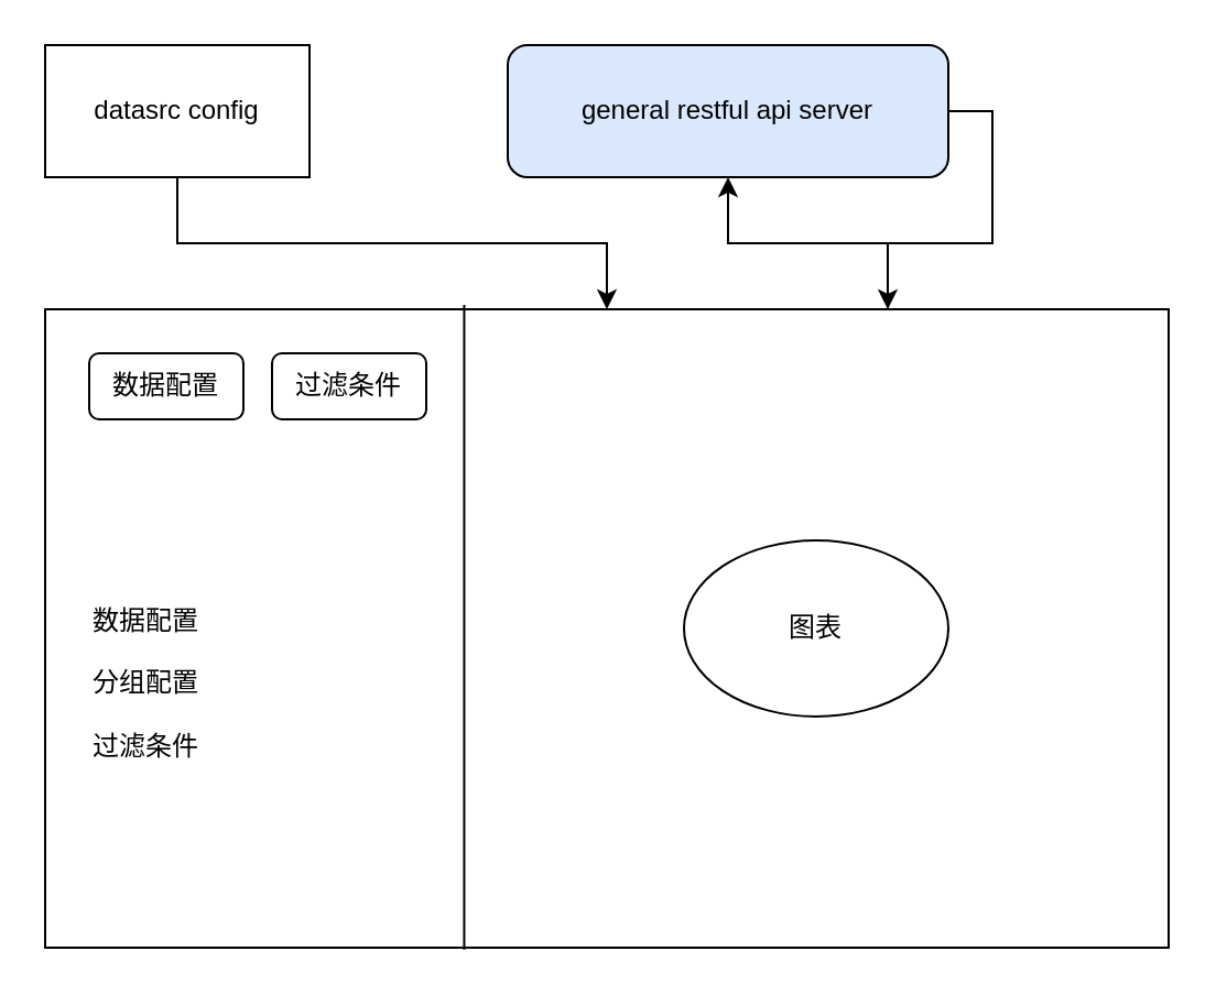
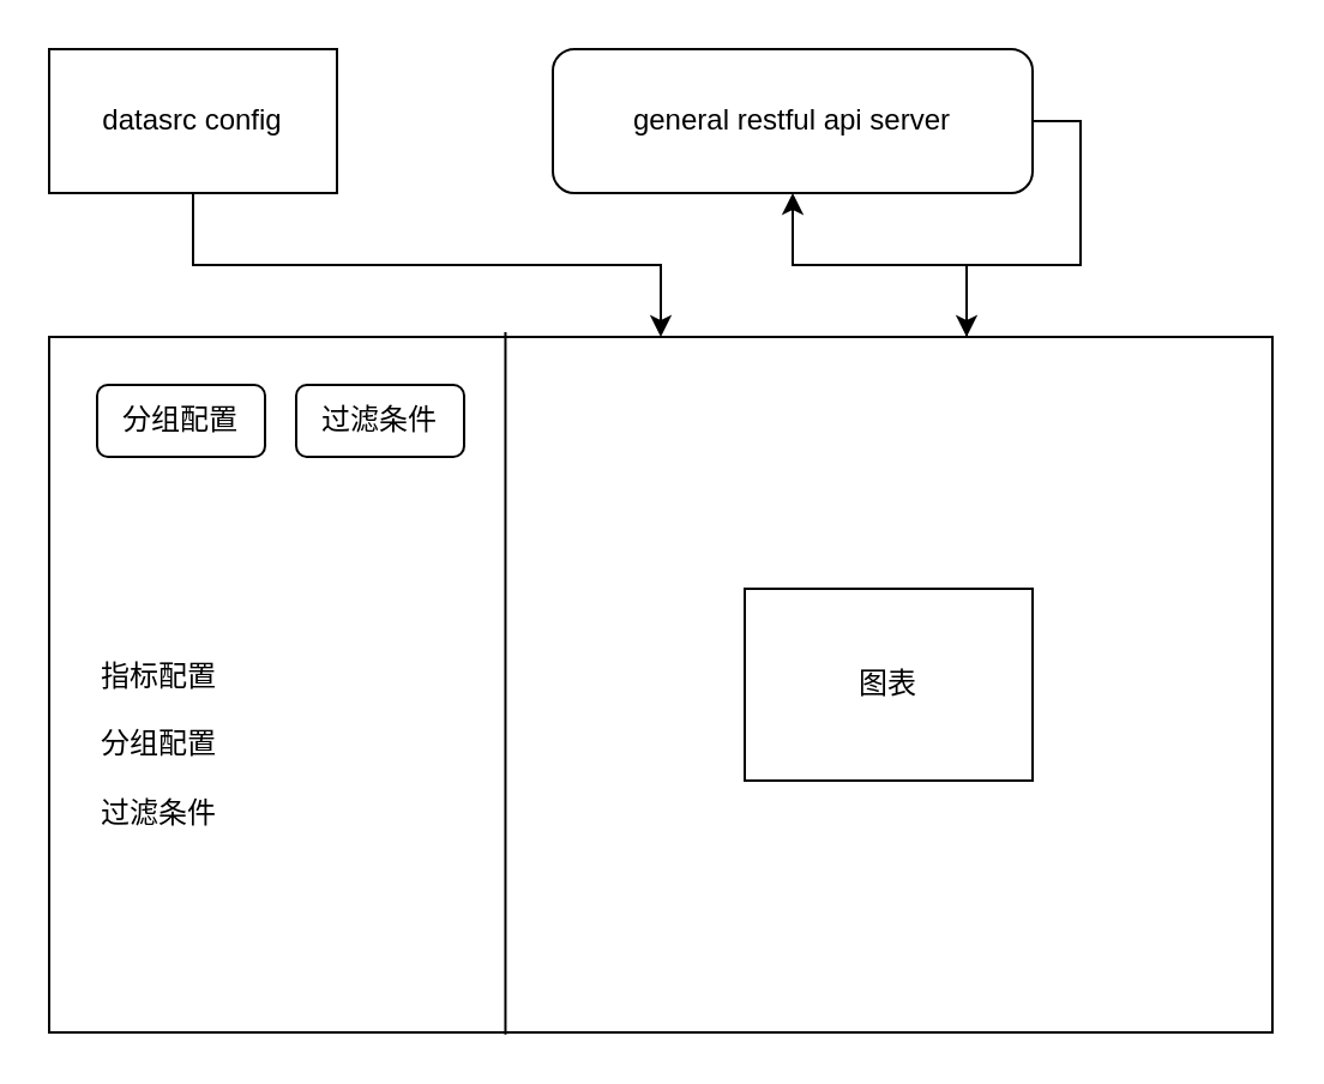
- <mxCell id="10" value="general restful api server" style="rounded=1;whiteSpace=wrap;html=1;align=center;fillColor=#dae8fc;" vertex="1" parent="1"><mxGeometry x="230" y="20" width="200" height="60" as="geometry" /></mxCell>
+ <mxCell id="10" value="general restful api server" style="rounded=1;whiteSpace=wrap;html=1;align=center;" vertex="1" parent="1"><mxGeometry x="230" y="20" width="200" height="60" as="geometry" /></mxCell>
- <mxCell id="4" value="数据配置" style="rounded=1;whiteSpace=wrap;html=1;" vertex="1" parent="1"><mxGeometry x="40" y="160" width="70" height="30" as="geometry" /></mxCell>
+ <mxCell id="4" value="分组配置" style="rounded=1;whiteSpace=wrap;html=1;" vertex="1" parent="1"><mxGeometry x="40" y="160" width="70" height="30" as="geometry" /></mxCell>
- <mxCell id="8" value="图表" style="ellipse;whiteSpace=wrap;html=1;align=center;" vertex="1" parent="1"><mxGeometry x="310" y="245" width="120" height="80" as="geometry" /></mxCell>
+ <mxCell id="8" value="图表" style="whiteSpace=wrap;html=1;align=center;rounded=0;" vertex="1" parent="1"><mxGeometry x="310" y="245" width="120" height="80" as="geometry" /></mxCell>
- <mxCell id="7" value="数据配置&lt;br&gt;&lt;br&gt;分组配置&lt;br&gt;&lt;br&gt;过滤条件" style="text;html=1;strokeColor=none;fillColor=none;align=left;verticalAlign=middle;whiteSpace=wrap;rounded=0;" vertex="1" parent="1"><mxGeometry x="40" y="220" width="90" height="180" as="geometry" /></mxCell>
+ <mxCell id="7" value="指标配置&lt;br&gt;&lt;br&gt;分组配置&lt;br&gt;&lt;br&gt;过滤条件" style="text;html=1;strokeColor=none;fillColor=none;align=left;verticalAlign=middle;whiteSpace=wrap;rounded=0;" vertex="1" parent="1"><mxGeometry x="40" y="220" width="90" height="180" as="geometry" /></mxCell>
